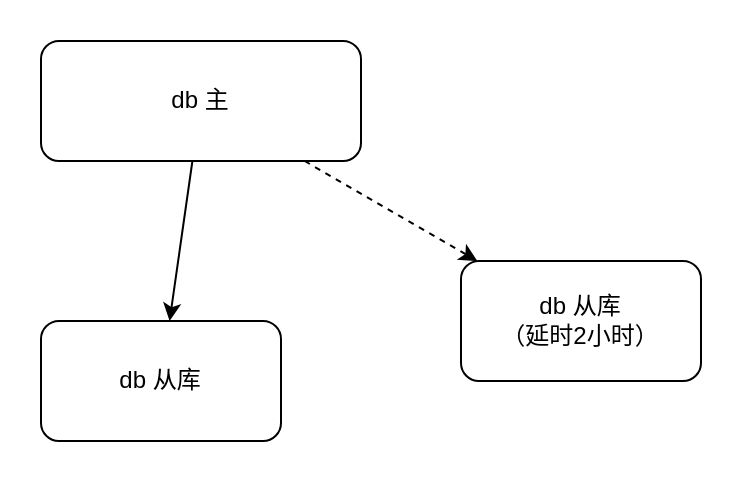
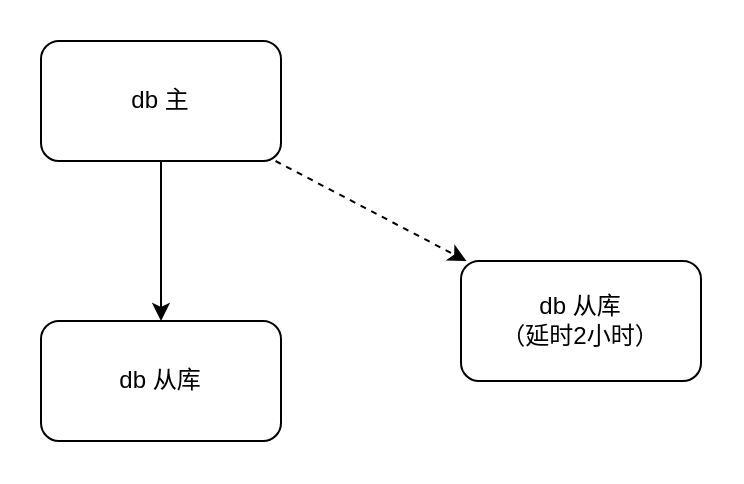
- <mxCell id="4" value="db 主" style="rounded=1;whiteSpace=wrap;html=1;" vertex="1" parent="1"><mxGeometry x="20" y="20" width="160" height="60" as="geometry" /></mxCell>
+ <mxCell id="4" value="db 主" style="rounded=1;whiteSpace=wrap;html=1;" vertex="1" parent="1"><mxGeometry x="20" y="20" width="120" height="60" as="geometry" /></mxCell>
